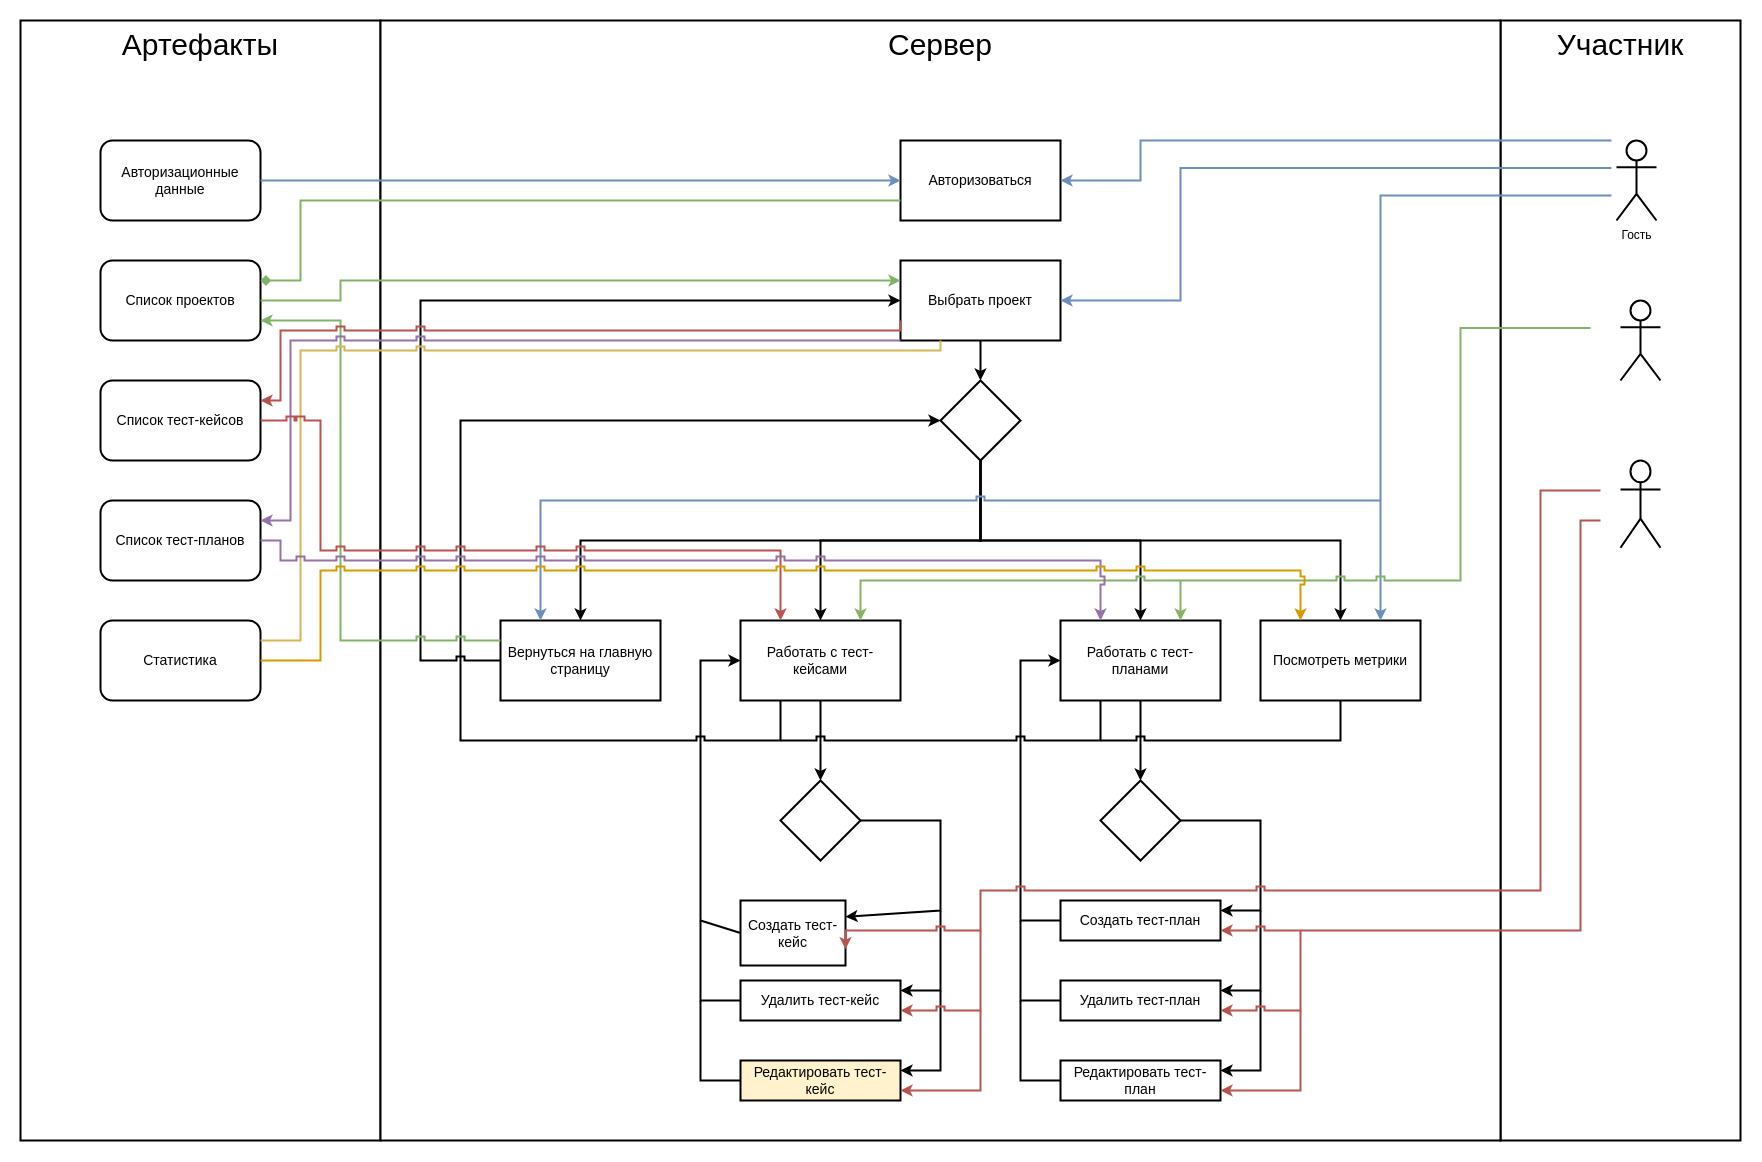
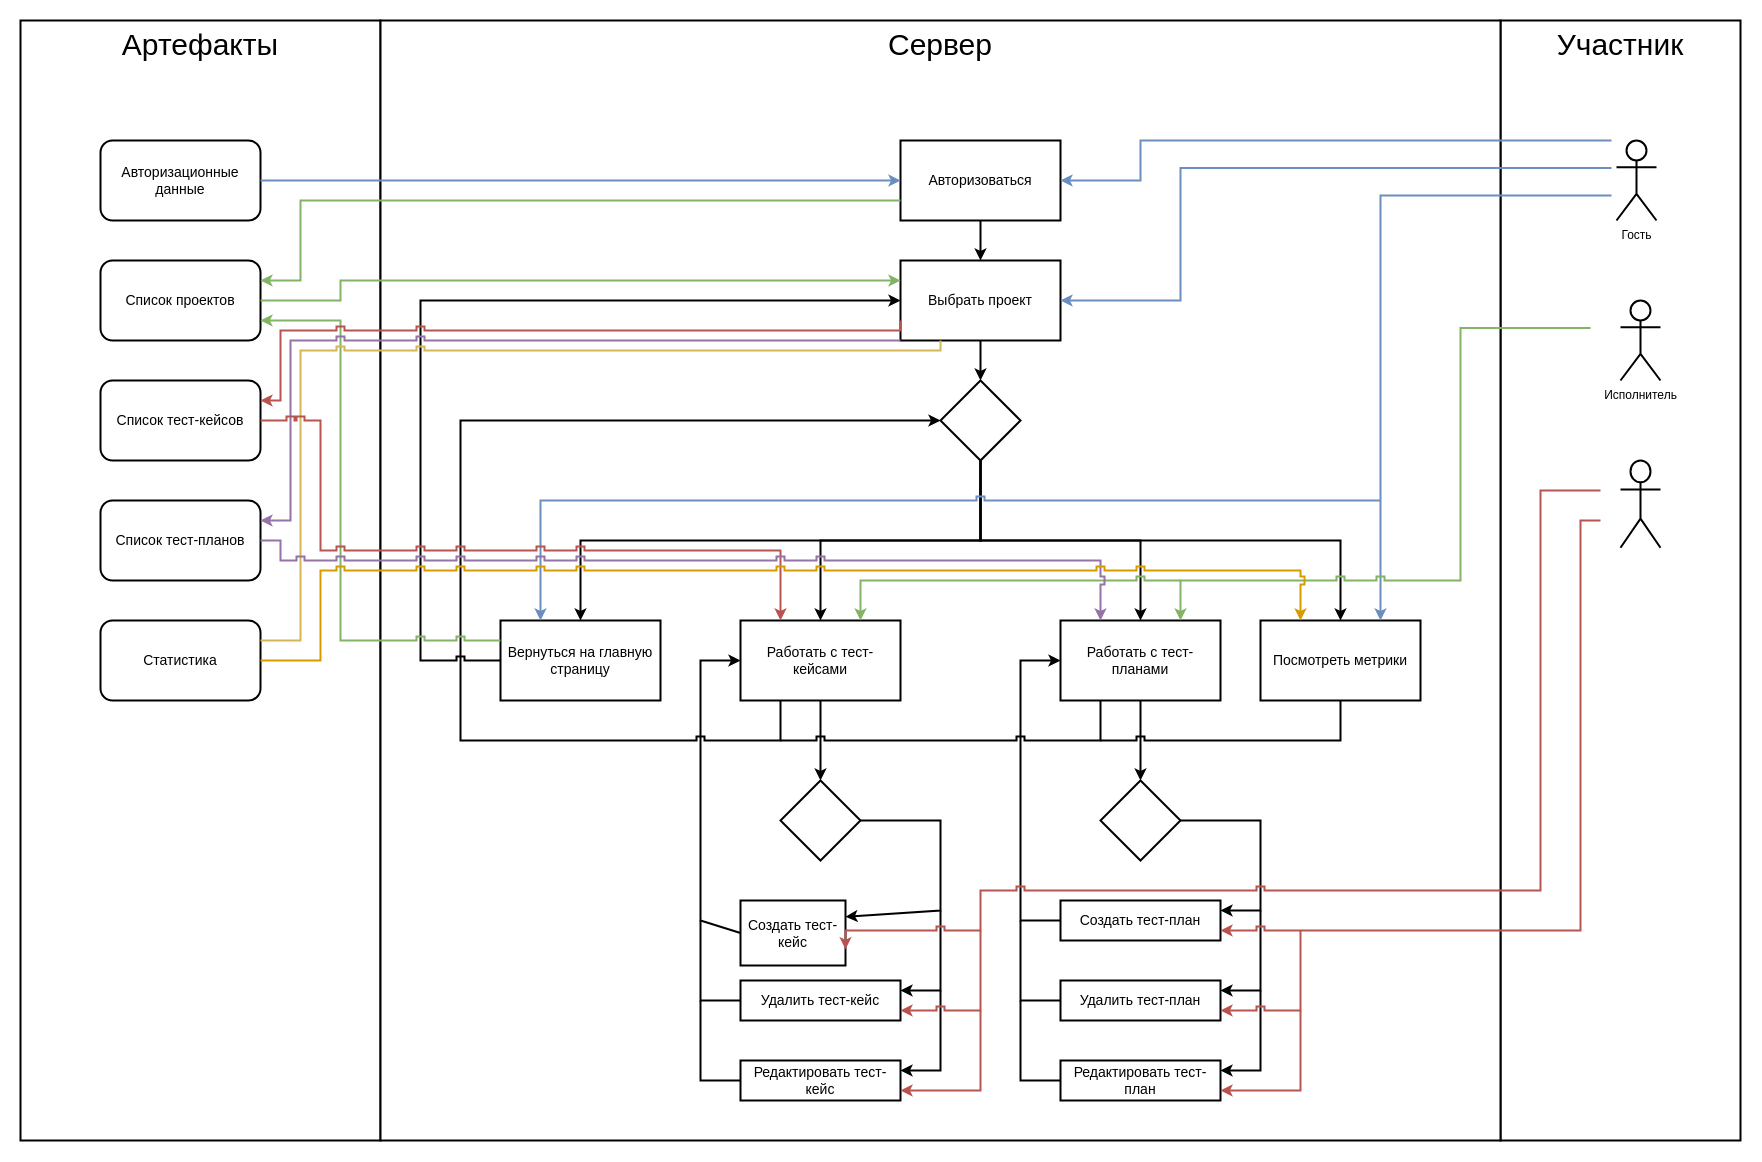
+ <mxCell id="16" value="" style="endArrow=classic;html=1;rounded=0;fontSize=14;exitX=0.5;exitY=1;exitDx=0;exitDy=0;entryX=0.5;entryY=0;entryDx=0;entryDy=0;strokeWidth=2;" edge="1" parent="1" source="5" target="15"><mxGeometry width="50" height="50" relative="1" as="geometry"><mxPoint x="990" y="320" as="sourcePoint" /><mxPoint x="1040" y="270" as="targetPoint" /></mxGeometry></mxCell>
- <mxCell id="65" value="" style="endArrow=diamond;html=1;rounded=0;strokeWidth=2;fontSize=14;jumpStyle=sharp;exitX=0;exitY=0.75;exitDx=0;exitDy=0;entryX=1;entryY=0.25;entryDx=0;entryDy=0;edgeStyle=orthogonalEdgeStyle;fillColor=#d5e8d4;strokeColor=#82b366;" edge="1" parent="1" source="5" target="61"><mxGeometry width="50" height="50" relative="1" as="geometry"><mxPoint x="500" y="270" as="sourcePoint" /><mxPoint x="550" y="220" as="targetPoint" /><Array as="points"><mxPoint x="300" y="200" /><mxPoint x="300" y="280" /></Array></mxGeometry></mxCell>
+ <mxCell id="65" value="" style="endArrow=classic;html=1;rounded=0;strokeWidth=2;fontSize=14;jumpStyle=sharp;exitX=0;exitY=0.75;exitDx=0;exitDy=0;entryX=1;entryY=0.25;entryDx=0;entryDy=0;edgeStyle=orthogonalEdgeStyle;fillColor=#d5e8d4;strokeColor=#82b366;" edge="1" parent="1" source="5" target="61"><mxGeometry width="50" height="50" relative="1" as="geometry"><mxPoint x="500" y="270" as="sourcePoint" /><mxPoint x="550" y="220" as="targetPoint" /><Array as="points"><mxPoint x="300" y="200" /><mxPoint x="300" y="280" /></Array></mxGeometry></mxCell>
+ <mxCell id="11" value="Исполнитель" style="text;html=1;align=center;verticalAlign=middle;resizable=0;points=[];autosize=1;strokeColor=none;fillColor=none;strokeWidth=2;" vertex="1" parent="9"><mxGeometry y="80" width="100" height="30" as="geometry" /></mxCell>
- <mxCell id="32" value="Редактировать тест-кейс" style="rounded=0;whiteSpace=wrap;html=1;strokeWidth=2;fontSize=14;fillColor=#fff2cc;" vertex="1" parent="1"><mxGeometry x="740" y="1060" width="160" height="40" as="geometry" /></mxCell>
+ <mxCell id="32" value="Редактировать тест-кейс" style="rounded=0;whiteSpace=wrap;html=1;strokeWidth=2;fontSize=14;" vertex="1" parent="1"><mxGeometry x="740" y="1060" width="160" height="40" as="geometry" /></mxCell>
